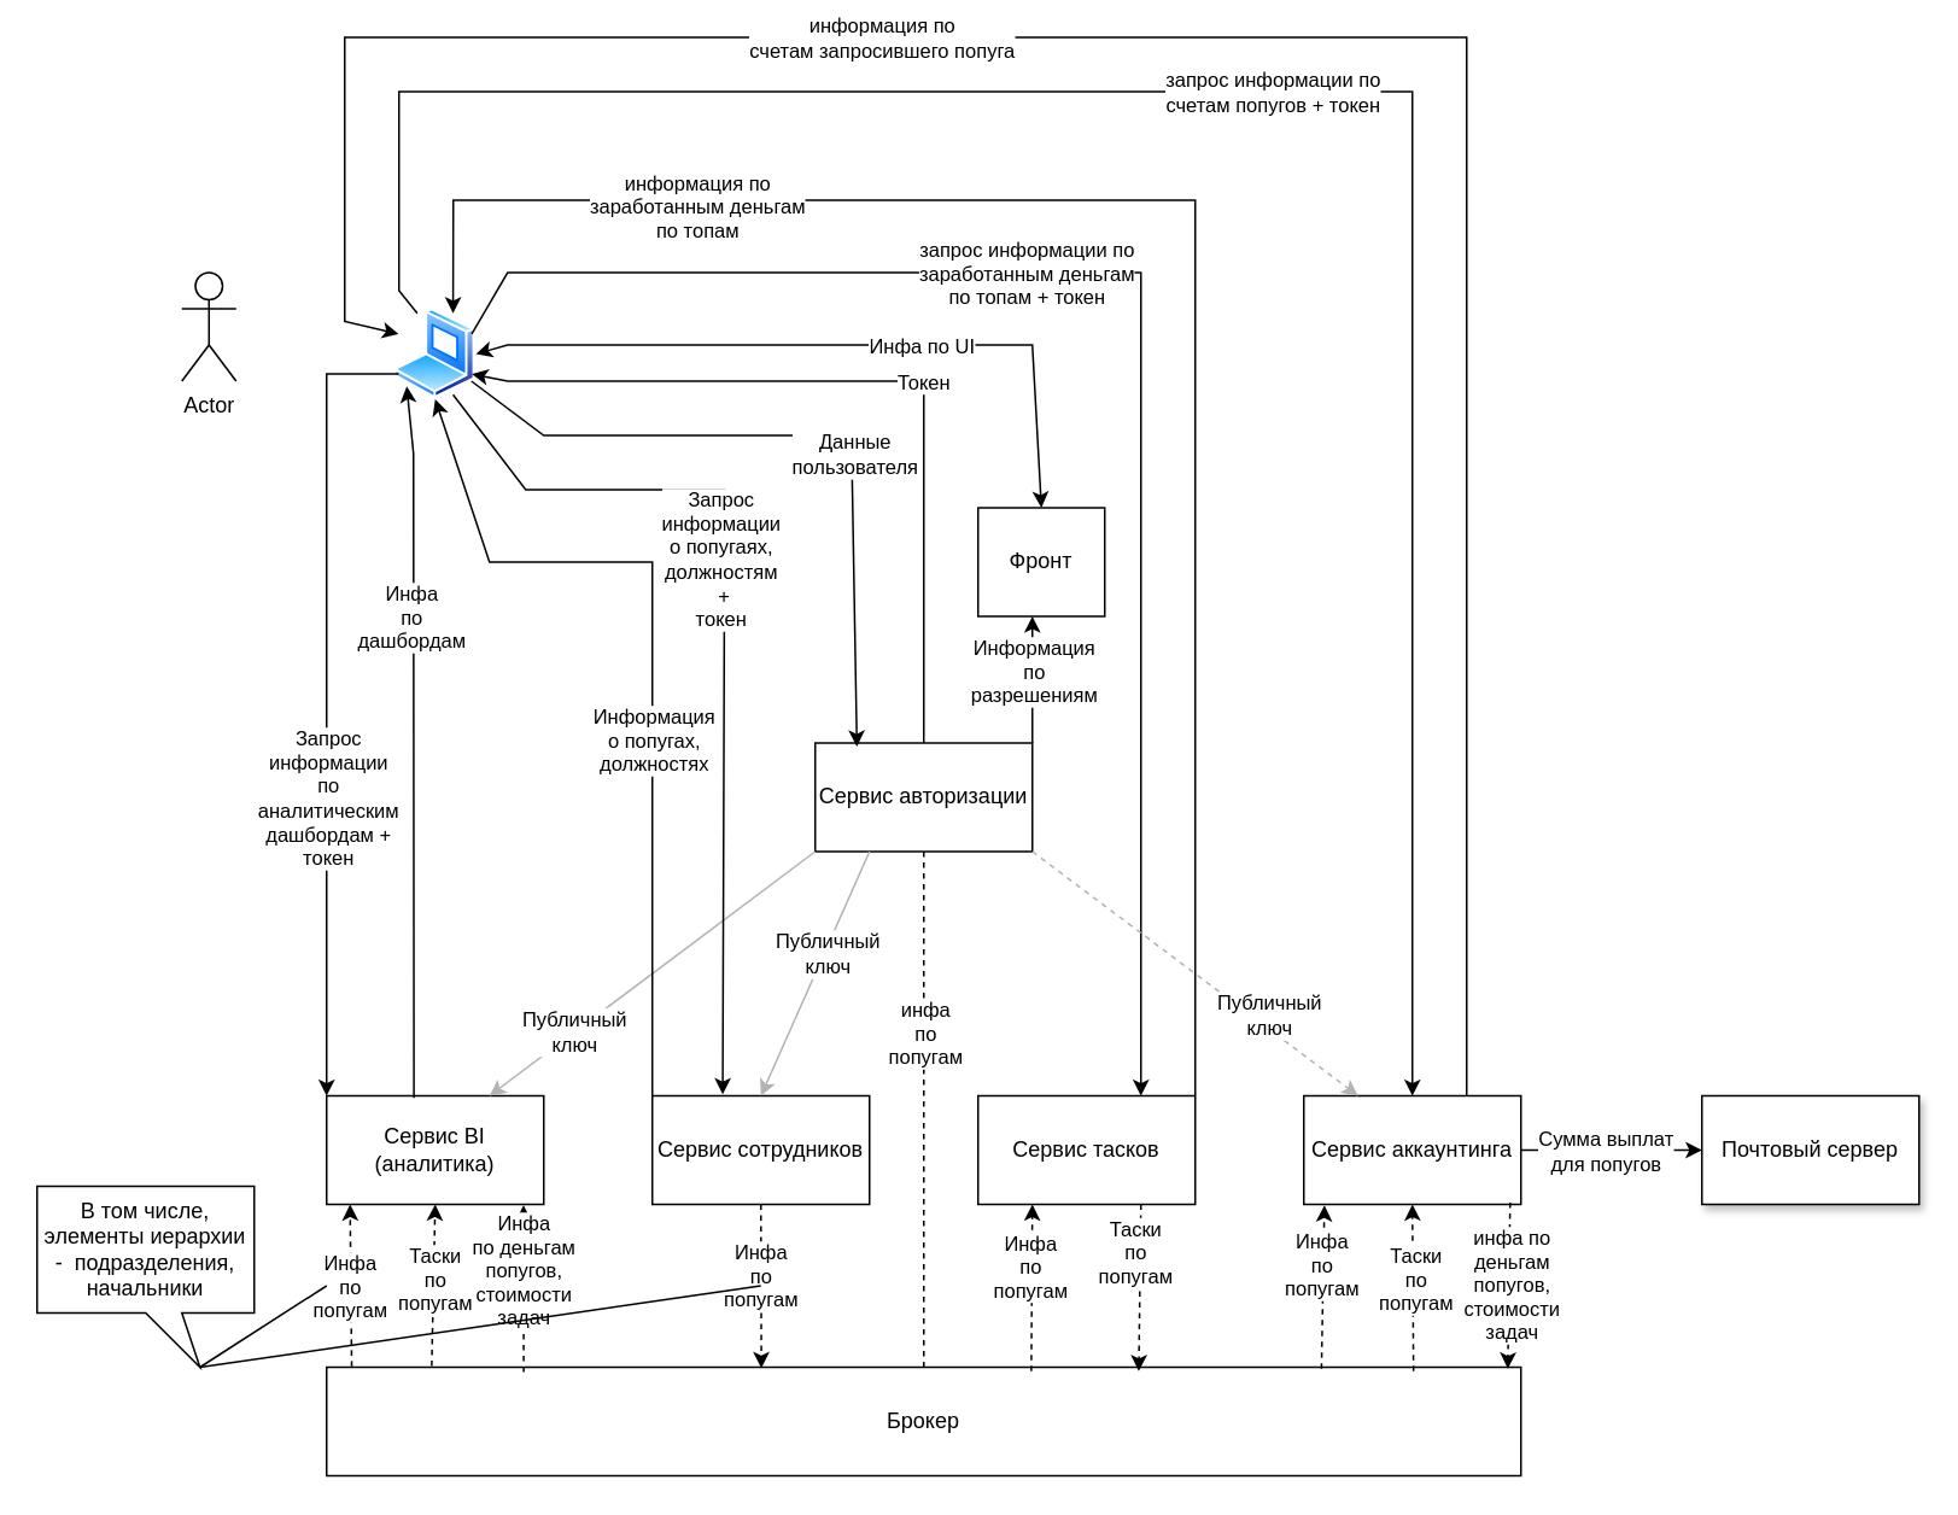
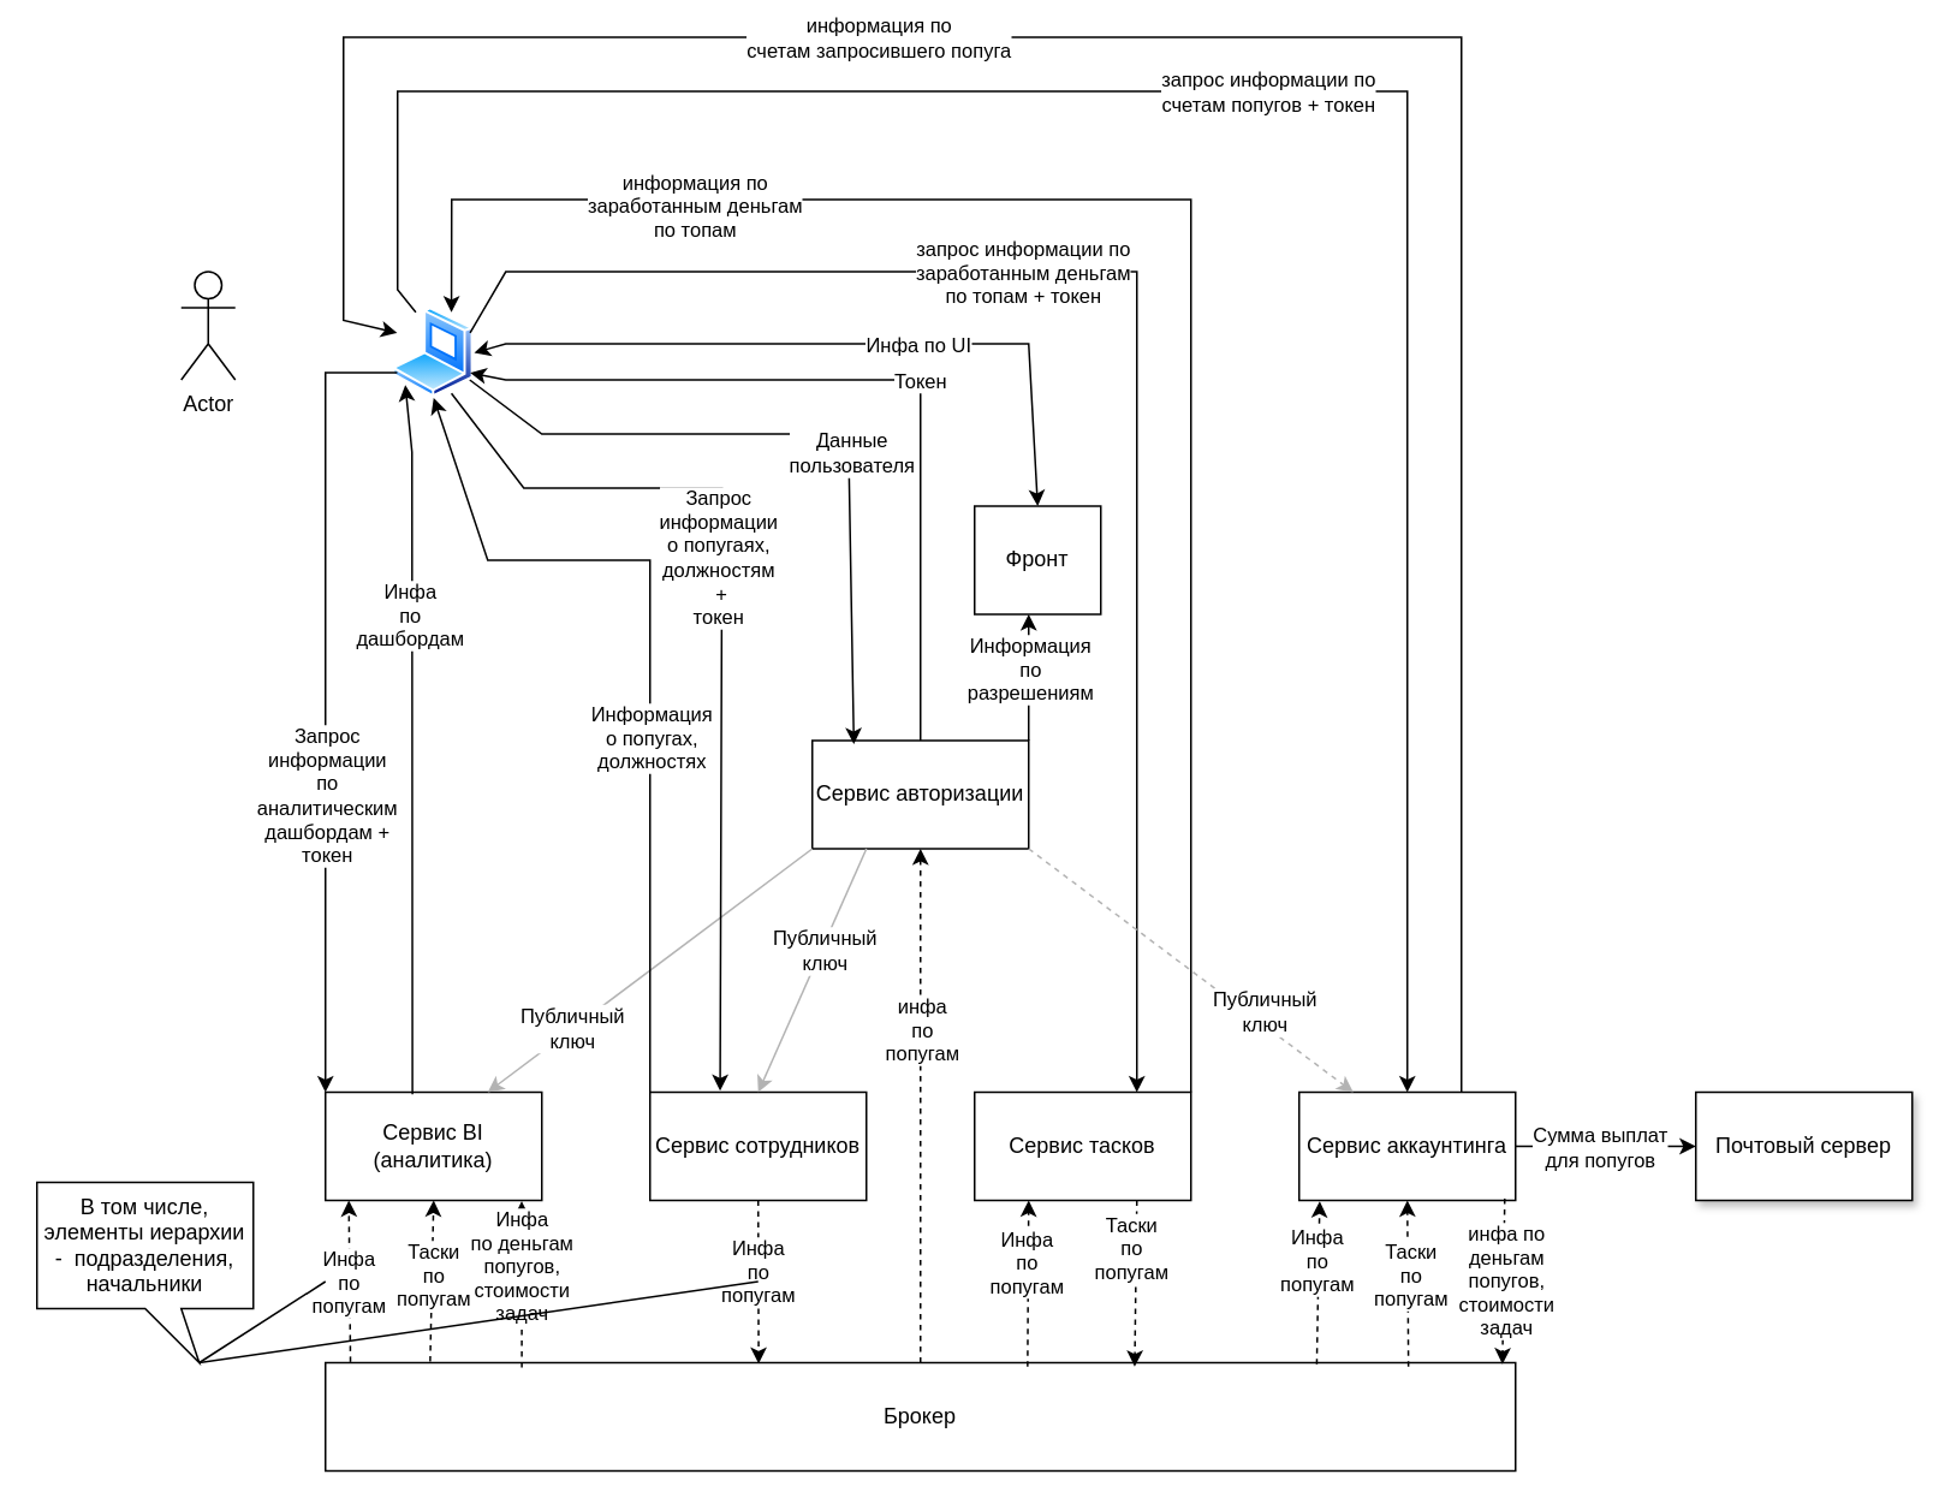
- <mxCell id="53" value="" style="endArrow=none;html=1;rounded=0;exitX=0.5;exitY=0;exitDx=0;exitDy=0;dashed=1;" parent="1" source="8" target="3" edge="1"><mxGeometry width="50" height="50" relative="1" as="geometry"><mxPoint x="490" y="700" as="sourcePoint" /><mxPoint x="540" y="650" as="targetPoint" /></mxGeometry></mxCell>
+ <mxCell id="53" value="" style="endArrow=classic;html=1;rounded=0;exitX=0.5;exitY=0;exitDx=0;exitDy=0;dashed=1;" parent="1" source="8" target="3" edge="1"><mxGeometry width="50" height="50" relative="1" as="geometry"><mxPoint x="490" y="700" as="sourcePoint" /><mxPoint x="540" y="650" as="targetPoint" /></mxGeometry></mxCell>
